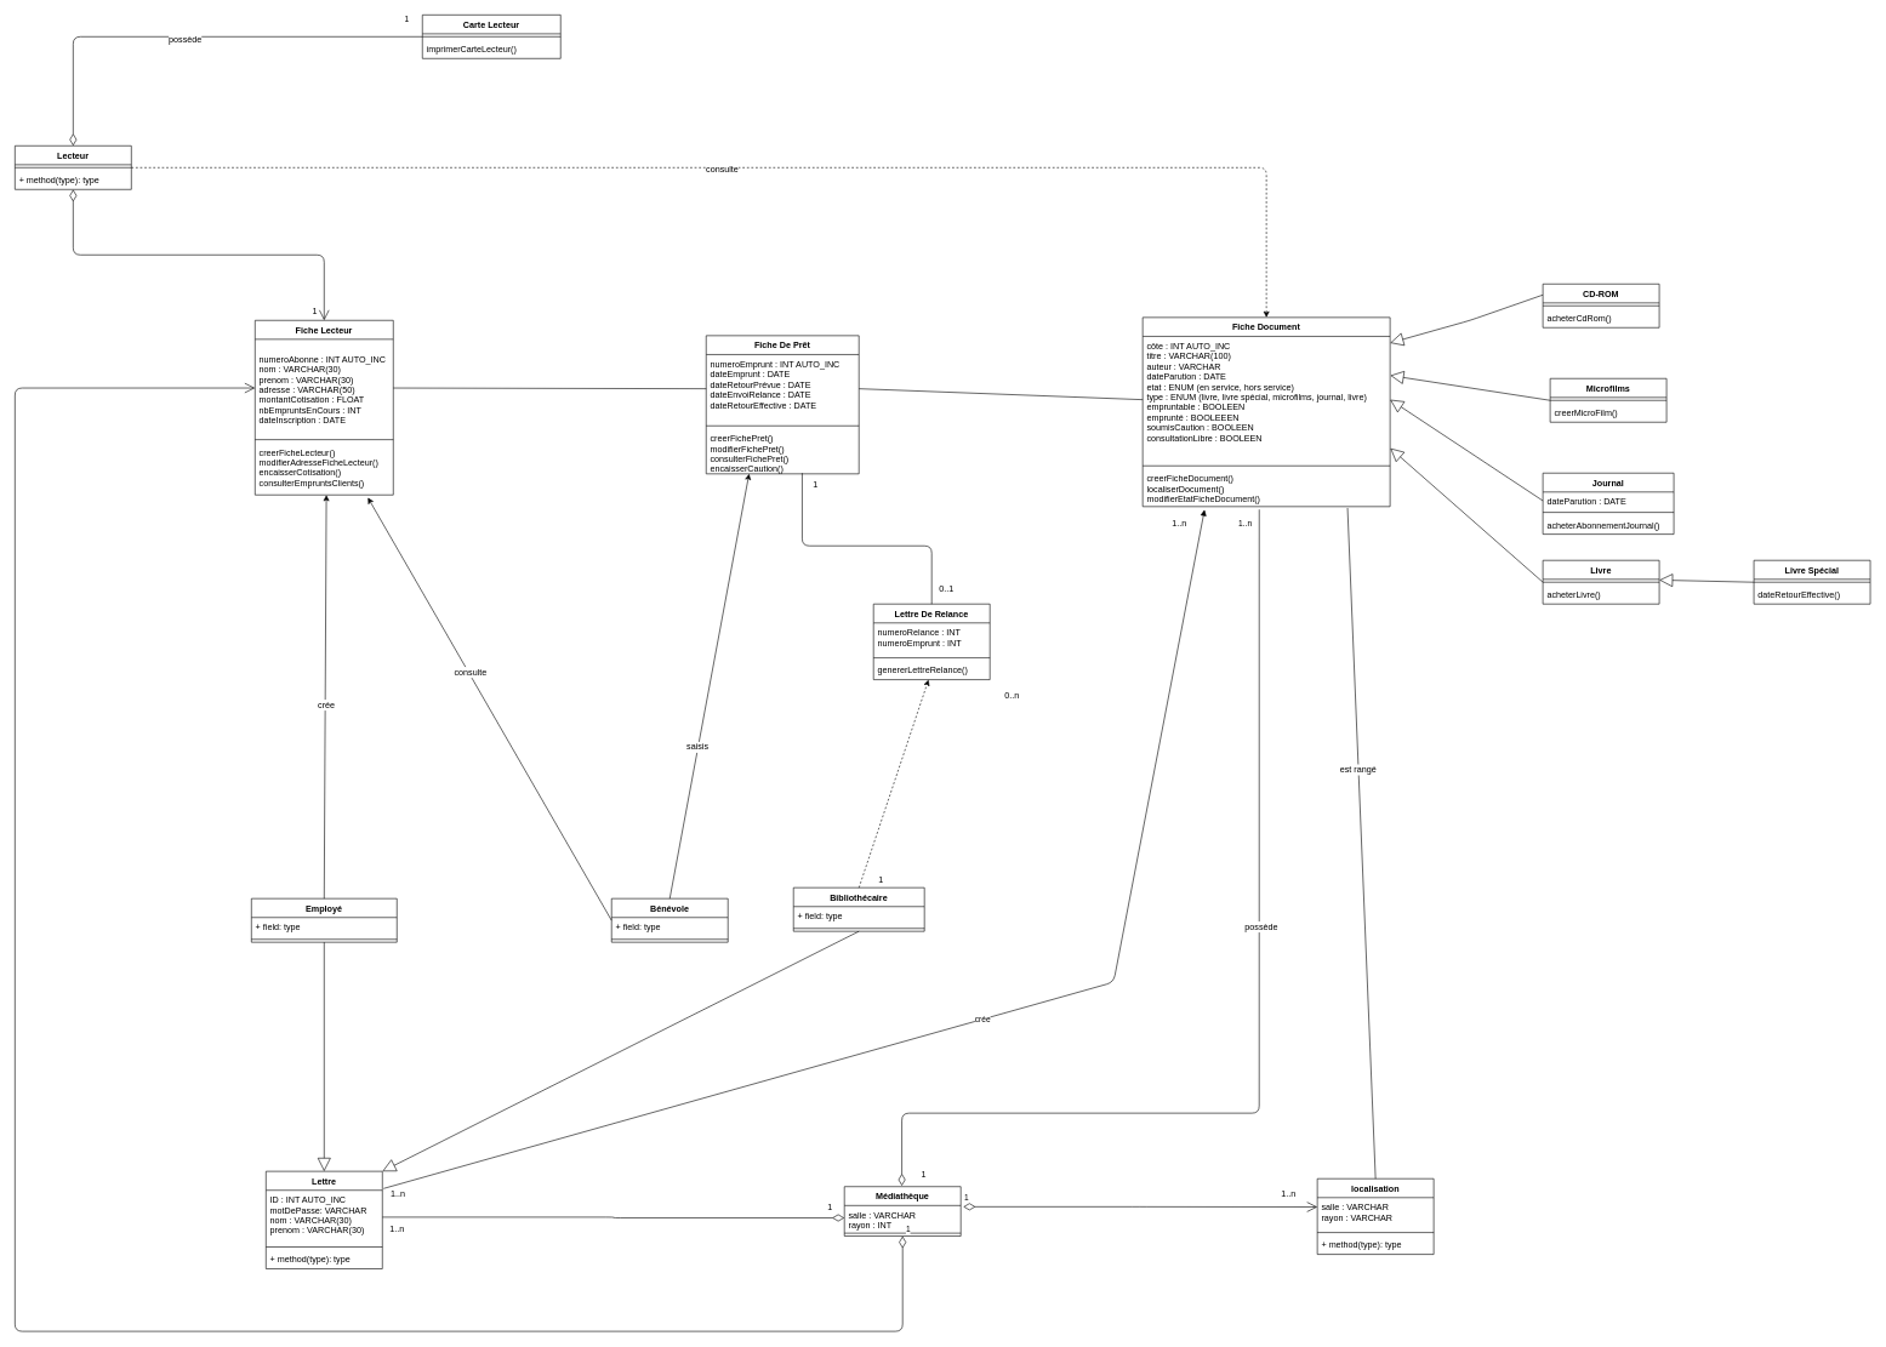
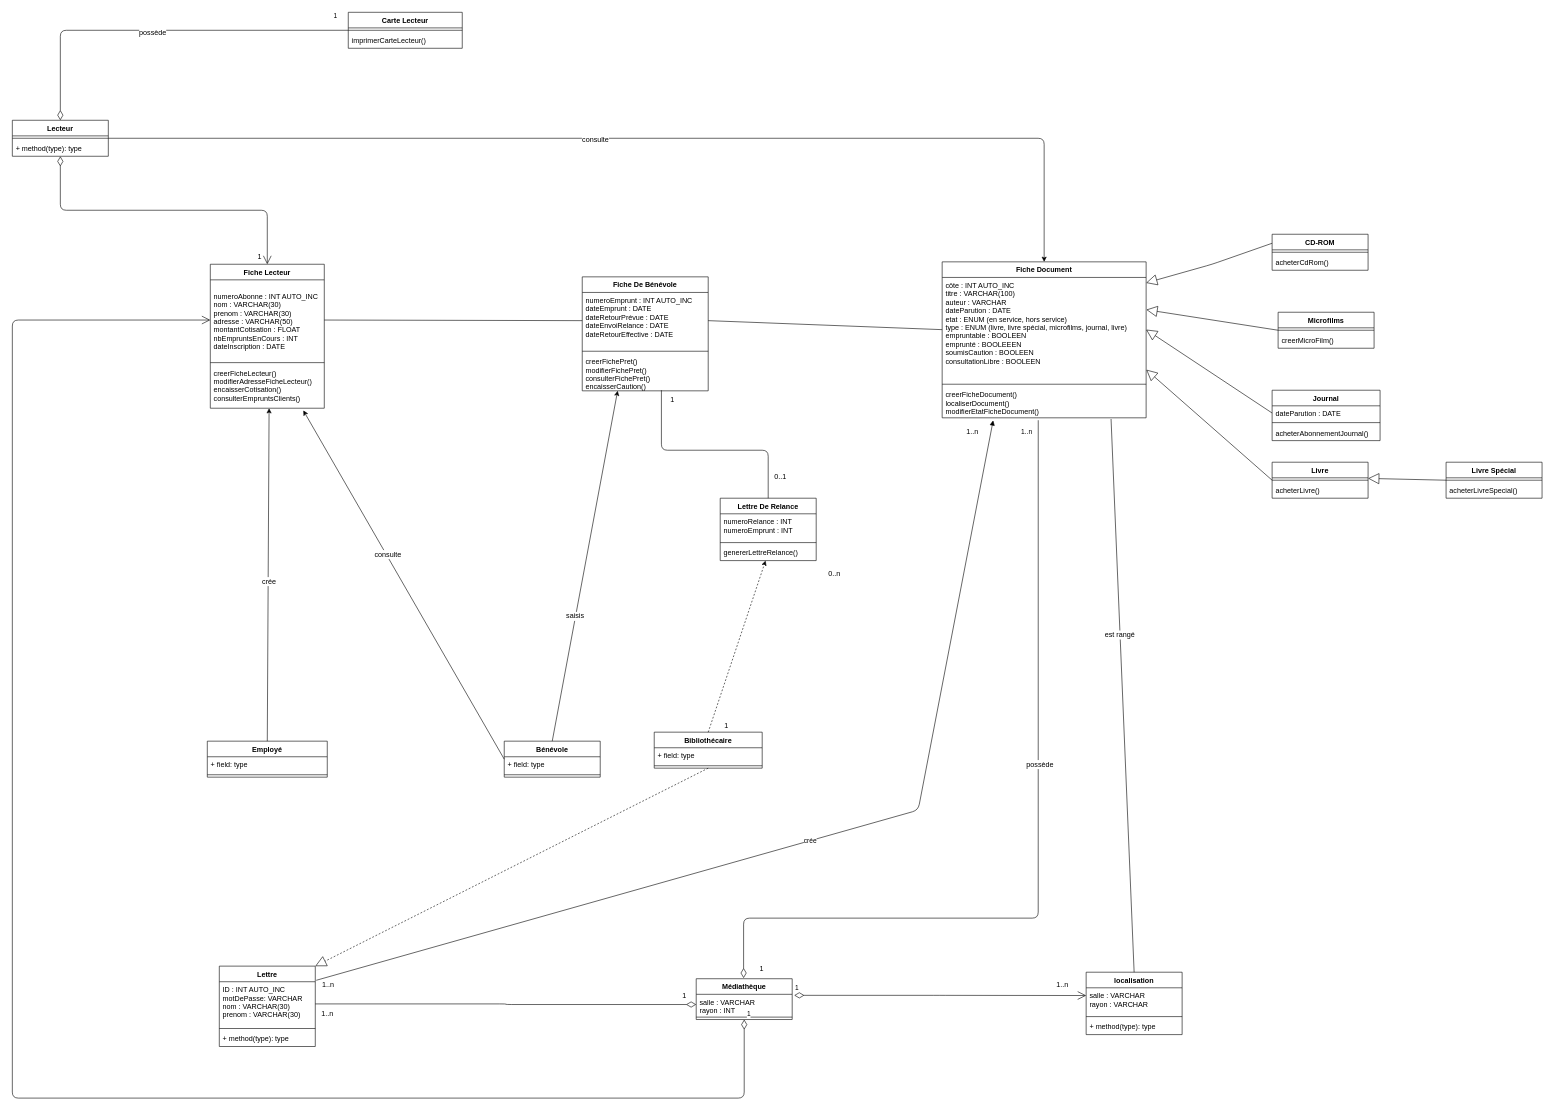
- <mxCell id="83" value="" style="endArrow=classic;html=1;exitX=1;exitY=0.5;exitDx=0;exitDy=0;entryX=0.5;entryY=0;entryDx=0;entryDy=0;dashed=1;" edge="1" parent="1" source="63" target="13"><mxGeometry width="50" height="50" relative="1" as="geometry"><mxPoint x="550" y="270" as="sourcePoint" /><mxPoint x="600" y="220" as="targetPoint" /><Array as="points"><mxPoint x="1740" y="230" /></Array></mxGeometry></mxCell>
+ <mxCell id="83" value="" style="endArrow=classic;html=1;exitX=1;exitY=0.5;exitDx=0;exitDy=0;entryX=0.5;entryY=0;entryDx=0;entryDy=0;" edge="1" parent="1" source="63" target="13"><mxGeometry width="50" height="50" relative="1" as="geometry"><mxPoint x="550" y="270" as="sourcePoint" /><mxPoint x="600" y="220" as="targetPoint" /><Array as="points"><mxPoint x="1740" y="230" /></Array></mxGeometry></mxCell>
- <mxCell id="9" value="Fiche De Prêt" style="swimlane;fontStyle=1;align=center;verticalAlign=top;childLayout=stackLayout;horizontal=1;startSize=26;horizontalStack=0;resizeParent=1;resizeParentMax=0;resizeLast=0;collapsible=1;marginBottom=0;" parent="1" vertex="1"><mxGeometry x="970" y="461" width="210" height="190" as="geometry" /></mxCell>
+ <mxCell id="9" value="Fiche De Bénévole" style="swimlane;fontStyle=1;align=center;verticalAlign=top;childLayout=stackLayout;horizontal=1;startSize=26;horizontalStack=0;resizeParent=1;resizeParentMax=0;resizeLast=0;collapsible=1;marginBottom=0;" parent="1" vertex="1"><mxGeometry x="970" y="461" width="210" height="190" as="geometry" /></mxCell>
- <mxCell id="74" value="0..1" style="text;html=1;align=center;verticalAlign=middle;resizable=0;points=[];autosize=1;" vertex="1" parent="1"><mxGeometry x="1280" y="800" width="40" height="20" as="geometry" /></mxCell>
+ <mxCell id="74" value="0..1" style="text;html=1;align=center;verticalAlign=middle;resizable=0;points=[];autosize=1;" vertex="1" parent="1"><mxGeometry x="1280" y="785" width="40" height="20" as="geometry" /></mxCell>
- <mxCell id="36" value="dateRetourEffective()" style="text;strokeColor=none;fillColor=none;align=left;verticalAlign=top;spacingLeft=4;spacingRight=4;overflow=hidden;rotatable=0;points=[[0,0.5],[1,0.5]];portConstraint=eastwest;" parent="34" vertex="1"><mxGeometry y="34" width="160" height="26" as="geometry" /></mxCell>
+ <mxCell id="36" value="acheterLivreSpecial()" style="text;strokeColor=none;fillColor=none;align=left;verticalAlign=top;spacingLeft=4;spacingRight=4;overflow=hidden;rotatable=0;points=[[0,0.5],[1,0.5]];portConstraint=eastwest;" parent="34" vertex="1"><mxGeometry y="34" width="160" height="26" as="geometry" /></mxCell>
- <mxCell id="48" value="" style="endArrow=block;endSize=16;endFill=0;html=1;exitX=0.5;exitY=1;exitDx=0;exitDy=0;entryX=1;entryY=0;entryDx=0;entryDy=0;" edge="1" parent="1" source="50" target="44"><mxGeometry width="160" relative="1" as="geometry"><mxPoint x="110" y="1270" as="sourcePoint" /><mxPoint x="550" y="1640" as="targetPoint" /></mxGeometry></mxCell>
+ <mxCell id="48" value="" style="endArrow=block;endSize=16;endFill=0;html=1;exitX=0.5;exitY=1;exitDx=0;exitDy=0;entryX=1;entryY=0;entryDx=0;entryDy=0;dashed=1;" edge="1" parent="1" source="50" target="44"><mxGeometry width="160" relative="1" as="geometry"><mxPoint x="110" y="1270" as="sourcePoint" /><mxPoint x="550" y="1640" as="targetPoint" /></mxGeometry></mxCell>
- <mxCell id="49" value="" style="endArrow=block;endSize=16;endFill=0;html=1;exitX=0.5;exitY=1;exitDx=0;exitDy=0;entryX=0.5;entryY=0;entryDx=0;entryDy=0;" edge="1" parent="1" source="53" target="44"><mxGeometry width="160" relative="1" as="geometry"><mxPoint x="462.8" y="1377" as="sourcePoint" /><mxPoint x="530" y="1430" as="targetPoint" /></mxGeometry></mxCell>
